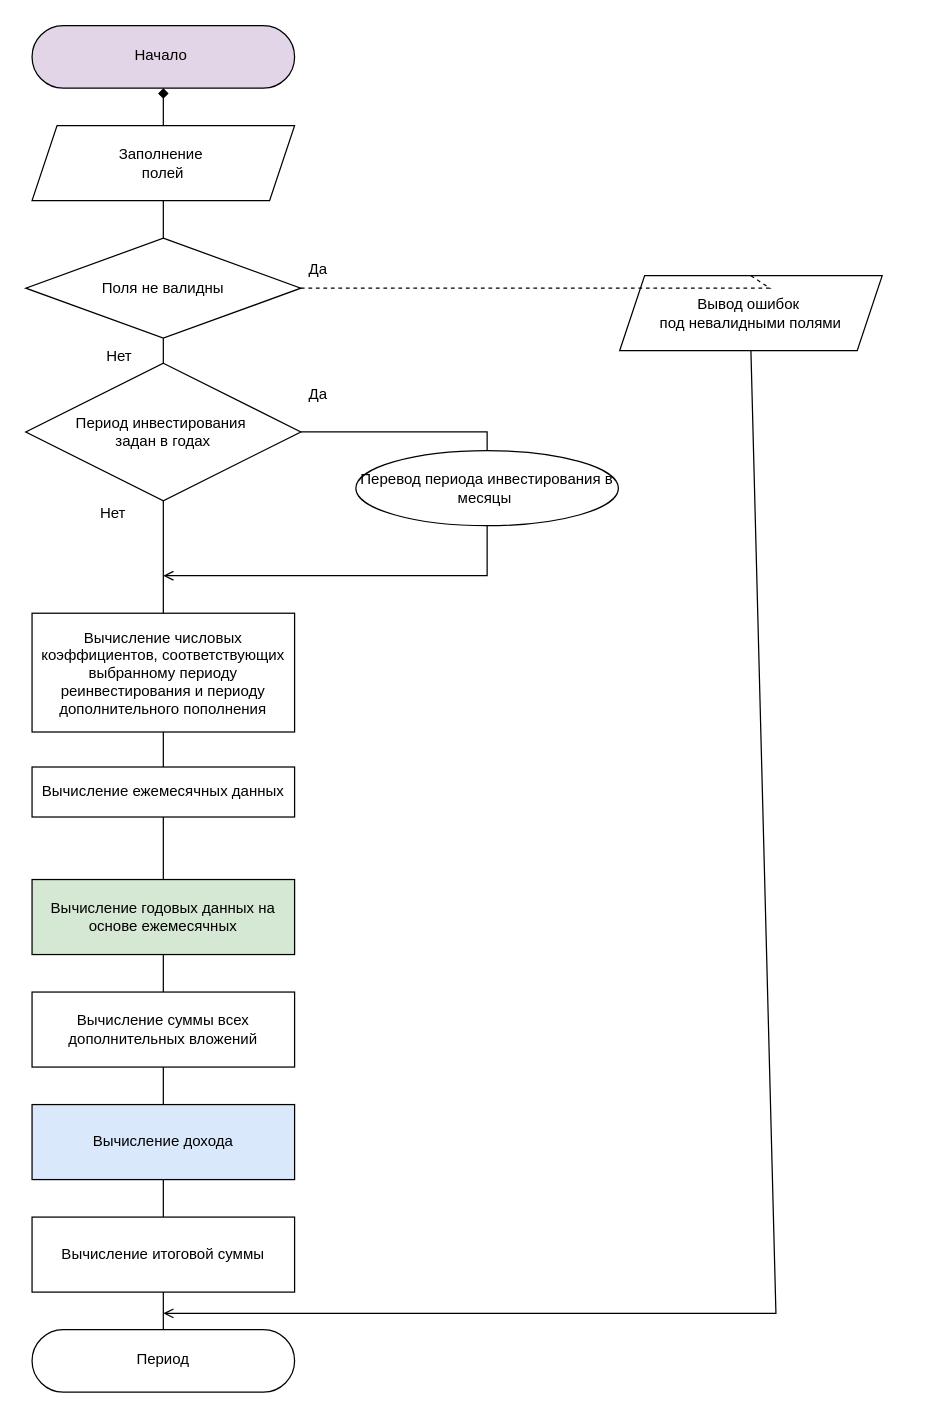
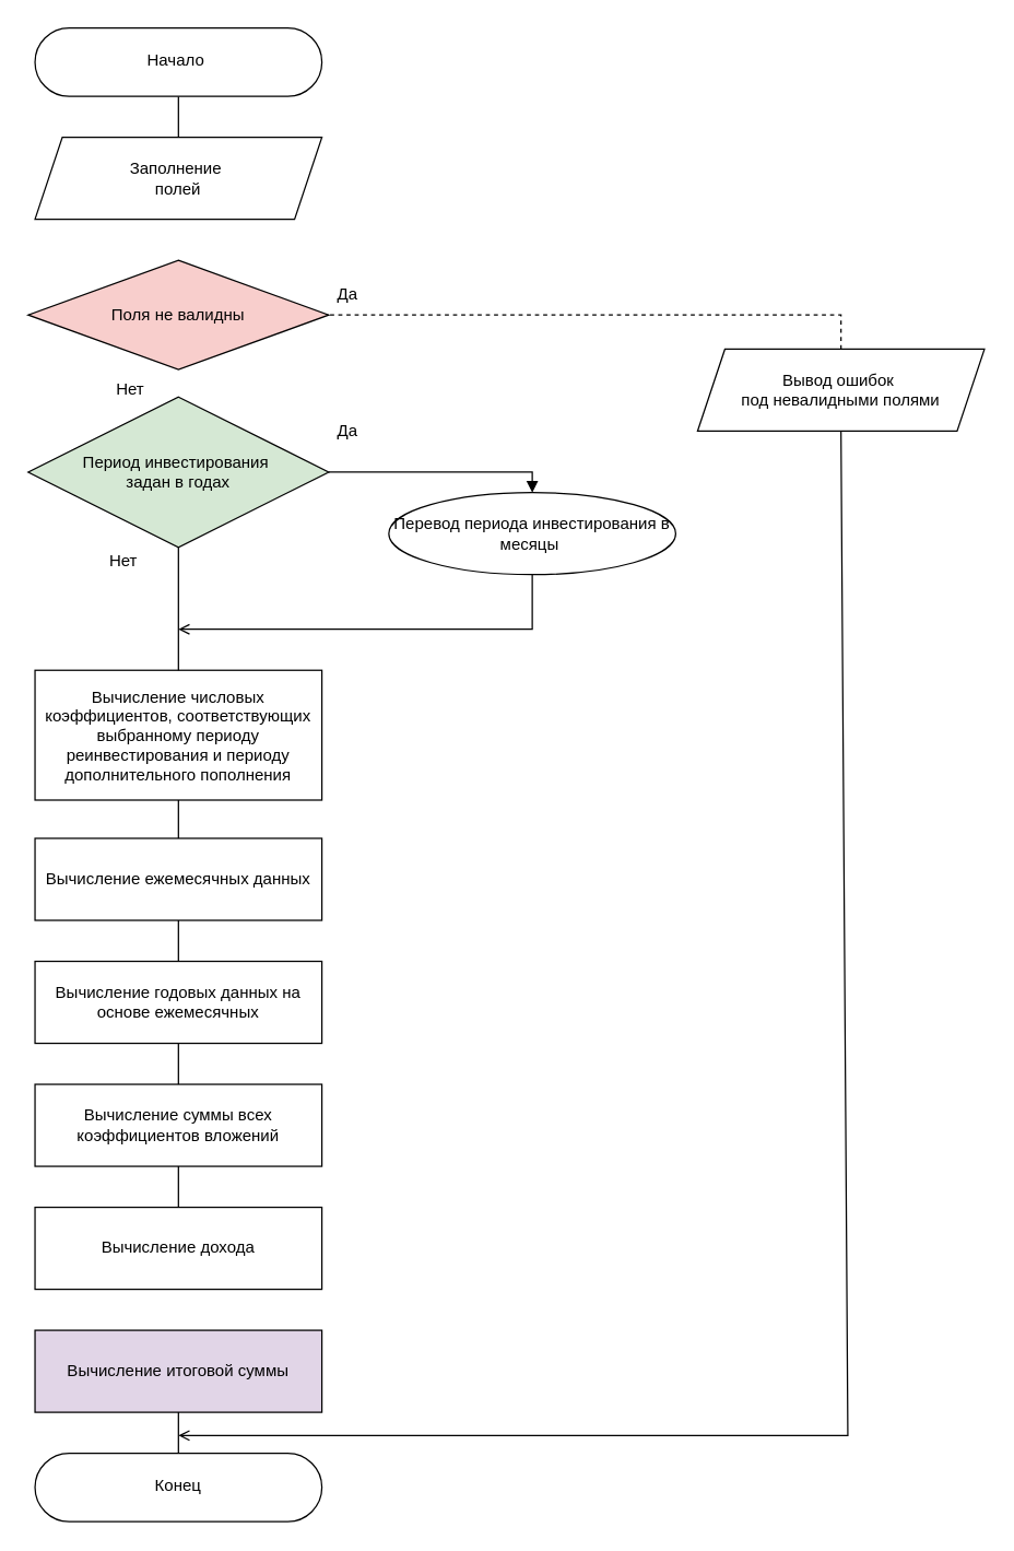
- <mxCell id="27" value="&lt;div style=&quot;&quot;&gt;&amp;nbsp; &amp;nbsp; &amp;nbsp; &amp;nbsp; Начало&lt;/div&gt;" style="html=1;align=center;verticalAlign=top;rounded=1;absoluteArcSize=1;arcSize=50;dashed=0;spacingTop=10;spacingRight=30;whiteSpace=wrap;fillColor=#e1d5e7;" parent="1" vertex="1"><mxGeometry x="25" y="20" width="210" height="50" as="geometry" /></mxCell>
+ <mxCell id="27" value="&lt;div style=&quot;&quot;&gt;&amp;nbsp; &amp;nbsp; &amp;nbsp; &amp;nbsp; Начало&lt;/div&gt;" style="html=1;align=center;verticalAlign=top;rounded=1;absoluteArcSize=1;arcSize=50;dashed=0;spacingTop=10;spacingRight=30;whiteSpace=wrap;" parent="1" vertex="1"><mxGeometry x="25" y="20" width="210" height="50" as="geometry" /></mxCell>
- <mxCell id="4" value="" style="endArrow=diamond;html=1;rounded=0;entryX=0.5;entryY=1;entryDx=0;entryDy=0;exitX=0.5;exitY=0;exitDx=0;exitDy=0;" parent="1" source="2" target="27" edge="1"><mxGeometry width="50" height="50" relative="1" as="geometry"><mxPoint x="140" y="90" as="sourcePoint" /><mxPoint x="125" y="70" as="targetPoint" /></mxGeometry></mxCell>
+ <mxCell id="4" value="" style="endArrow=none;html=1;rounded=0;entryX=0.5;entryY=1;entryDx=0;entryDy=0;exitX=0.5;exitY=0;exitDx=0;exitDy=0;" parent="1" source="2" target="27" edge="1"><mxGeometry width="50" height="50" relative="1" as="geometry"><mxPoint x="140" y="90" as="sourcePoint" /><mxPoint x="125" y="70" as="targetPoint" /></mxGeometry></mxCell>
- <mxCell id="5" value="" style="endArrow=none;html=1;rounded=0;exitX=0.5;exitY=0;exitDx=0;exitDy=0;entryX=0.5;entryY=1;entryDx=0;entryDy=0;" parent="1" source="3" target="2" edge="1"><mxGeometry width="50" height="50" relative="1" as="geometry"><mxPoint x="200" y="190" as="sourcePoint" /><mxPoint x="250" y="140" as="targetPoint" /></mxGeometry></mxCell>
- <mxCell id="3" value="Поля не валидны" style="rhombus;whiteSpace=wrap;html=1;" parent="1" vertex="1"><mxGeometry x="20" y="190" width="220" height="80" as="geometry" /></mxCell>
+ <mxCell id="3" value="Поля не валидны" style="rhombus;whiteSpace=wrap;html=1;fillColor=#f8cecc;" parent="1" vertex="1"><mxGeometry x="20" y="190" width="220" height="80" as="geometry" /></mxCell>
- <mxCell id="15" value="Вывод ошибок&amp;nbsp;&lt;div&gt;под невалидными полями&lt;/div&gt;" style="shape=parallelogram;perimeter=parallelogramPerimeter;whiteSpace=wrap;html=1;fixedSize=1;" parent="1" vertex="1"><mxGeometry x="495" y="220" width="210" height="60" as="geometry" /></mxCell>
+ <mxCell id="15" value="Вывод ошибок&amp;nbsp;&lt;div&gt;под невалидными полями&lt;/div&gt;" style="shape=parallelogram;perimeter=parallelogramPerimeter;whiteSpace=wrap;html=1;fixedSize=1;" parent="1" vertex="1"><mxGeometry x="510" y="255" width="210" height="60" as="geometry" /></mxCell>
- <mxCell id="6" value="" style="endArrow=none;html=1;rounded=0;exitX=0.5;exitY=1;exitDx=0;exitDy=0;entryX=0.5;entryY=0;entryDx=0;entryDy=0;" parent="1" source="3" target="9" edge="1"><mxGeometry width="50" height="50" relative="1" as="geometry"><mxPoint x="200" y="210" as="sourcePoint" /><mxPoint x="125" y="290" as="targetPoint" /></mxGeometry></mxCell>
- <mxCell id="9" value="Период инвестирования&amp;nbsp;&lt;div&gt;задан в годах&lt;/div&gt;" style="rhombus;whiteSpace=wrap;html=1;" parent="1" vertex="1"><mxGeometry x="20" y="290" width="220" height="110" as="geometry" /></mxCell>
+ <mxCell id="9" value="Период инвестирования&amp;nbsp;&lt;div&gt;задан в годах&lt;/div&gt;" style="rhombus;whiteSpace=wrap;html=1;fillColor=#d5e8d4;" parent="1" vertex="1"><mxGeometry x="20" y="290" width="220" height="110" as="geometry" /></mxCell>
- <mxCell id="29" value="" style="endArrow=none;html=1;rounded=0;exitX=1;exitY=0.5;exitDx=0;exitDy=0;entryX=0.5;entryY=0;entryDx=0;entryDy=0;" edge="1" parent="1" source="9" target="10"><mxGeometry width="50" height="50" relative="1" as="geometry"><mxPoint x="290" y="450" as="sourcePoint" /><mxPoint x="420" y="345" as="targetPoint" /><Array as="points"><mxPoint x="389" y="345" /></Array></mxGeometry></mxCell>
+ <mxCell id="29" value="" style="endArrow=block;html=1;rounded=0;exitX=1;exitY=0.5;exitDx=0;exitDy=0;entryX=0.5;entryY=0;entryDx=0;entryDy=0;" edge="1" parent="1" source="9" target="10"><mxGeometry width="50" height="50" relative="1" as="geometry"><mxPoint x="290" y="450" as="sourcePoint" /><mxPoint x="420" y="345" as="targetPoint" /><Array as="points"><mxPoint x="389" y="345" /></Array></mxGeometry></mxCell>
- <mxCell id="14" value="Вычисление ежемесячных данных" style="rounded=0;whiteSpace=wrap;html=1;" parent="1" vertex="1"><mxGeometry x="25" y="613" width="210" height="40" as="geometry" /></mxCell>
+ <mxCell id="14" value="Вычисление ежемесячных данных" style="rounded=0;whiteSpace=wrap;html=1;" parent="1" vertex="1"><mxGeometry x="25" y="613" width="210" height="60" as="geometry" /></mxCell>
- <mxCell id="17" value="Вычисление годовых данных на основе ежемесячных" style="rounded=0;whiteSpace=wrap;html=1;fillColor=#d5e8d4;" parent="1" vertex="1"><mxGeometry x="25" y="703" width="210" height="60" as="geometry" /></mxCell>
+ <mxCell id="17" value="Вычисление годовых данных на основе ежемесячных" style="rounded=0;whiteSpace=wrap;html=1;" parent="1" vertex="1"><mxGeometry x="25" y="703" width="210" height="60" as="geometry" /></mxCell>
- <mxCell id="19" value="Вычисление суммы всех дополнительных вложений" style="rounded=0;whiteSpace=wrap;html=1;" parent="1" vertex="1"><mxGeometry x="25" y="793" width="210" height="60" as="geometry" /></mxCell>
+ <mxCell id="19" value="Вычисление суммы всех коэффициентов вложений" style="rounded=0;whiteSpace=wrap;html=1;" parent="1" vertex="1"><mxGeometry x="25" y="793" width="210" height="60" as="geometry" /></mxCell>
- <mxCell id="21" value="Вычисление дохода" style="rounded=0;whiteSpace=wrap;html=1;fillColor=#dae8fc;" parent="1" vertex="1"><mxGeometry x="25" y="883" width="210" height="60" as="geometry" /></mxCell>
+ <mxCell id="21" value="Вычисление дохода" style="rounded=0;whiteSpace=wrap;html=1;" parent="1" vertex="1"><mxGeometry x="25" y="883" width="210" height="60" as="geometry" /></mxCell>
- <mxCell id="24" value="" style="endArrow=none;html=1;rounded=0;exitX=0.5;exitY=0;exitDx=0;exitDy=0;entryX=0.5;entryY=1;entryDx=0;entryDy=0;" parent="1" source="23" target="21" edge="1"><mxGeometry width="50" height="50" relative="1" as="geometry"><mxPoint x="140" y="863" as="sourcePoint" /><mxPoint x="140" y="833" as="targetPoint" /></mxGeometry></mxCell>
- <mxCell id="23" value="Вычисление итоговой суммы" style="rounded=0;whiteSpace=wrap;html=1;" parent="1" vertex="1"><mxGeometry x="25" y="973" width="210" height="60" as="geometry" /></mxCell>
+ <mxCell id="23" value="Вычисление итоговой суммы" style="rounded=0;whiteSpace=wrap;html=1;fillColor=#e1d5e7;" parent="1" vertex="1"><mxGeometry x="25" y="973" width="210" height="60" as="geometry" /></mxCell>
- <mxCell id="26" value="&lt;div style=&quot;&quot;&gt;&lt;span style=&quot;background-color: initial;&quot;&gt;&amp;nbsp; &amp;nbsp; &amp;nbsp; &amp;nbsp; &amp;nbsp;Период&lt;/span&gt;&lt;/div&gt;" style="html=1;align=center;verticalAlign=top;rounded=1;absoluteArcSize=1;arcSize=50;dashed=0;spacingTop=10;spacingRight=30;whiteSpace=wrap;" parent="1" vertex="1"><mxGeometry x="25" y="1063" width="210" height="50" as="geometry" /></mxCell>
+ <mxCell id="26" value="&lt;div style=&quot;&quot;&gt;&lt;span style=&quot;background-color: initial;&quot;&gt;&amp;nbsp; &amp;nbsp; &amp;nbsp; &amp;nbsp; &amp;nbsp;Конец&lt;/span&gt;&lt;/div&gt;" style="html=1;align=center;verticalAlign=top;rounded=1;absoluteArcSize=1;arcSize=50;dashed=0;spacingTop=10;spacingRight=30;whiteSpace=wrap;" parent="1" vertex="1"><mxGeometry x="25" y="1063" width="210" height="50" as="geometry" /></mxCell>
